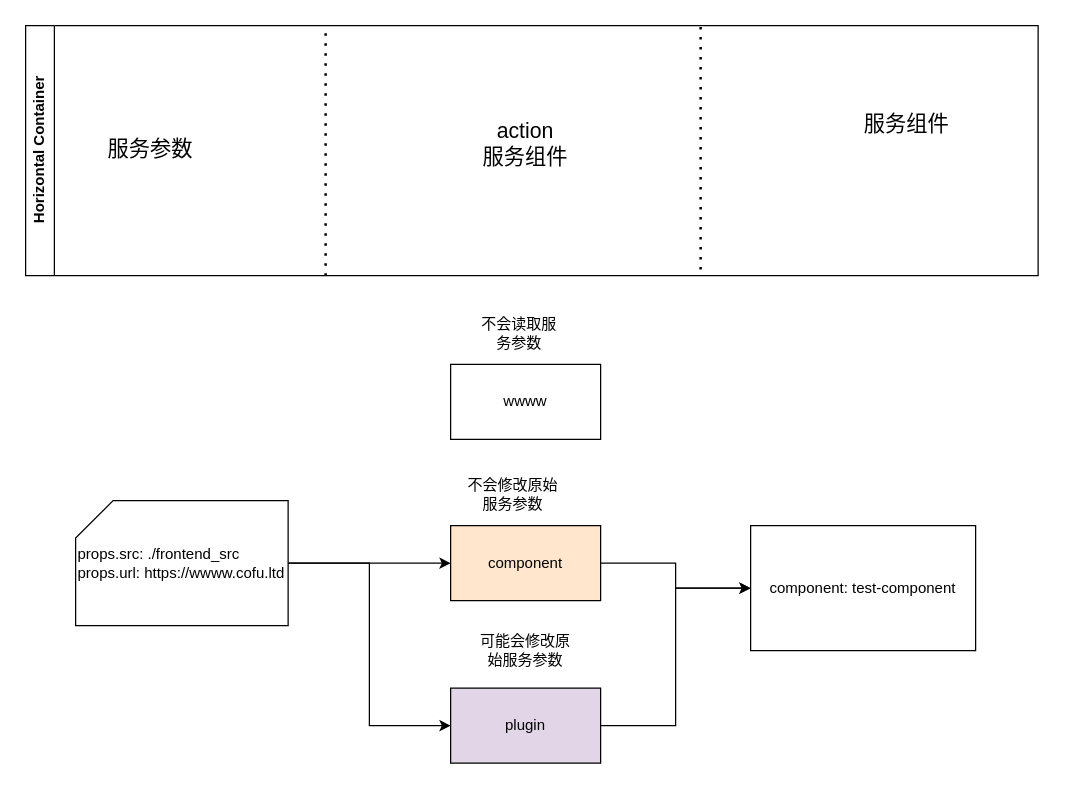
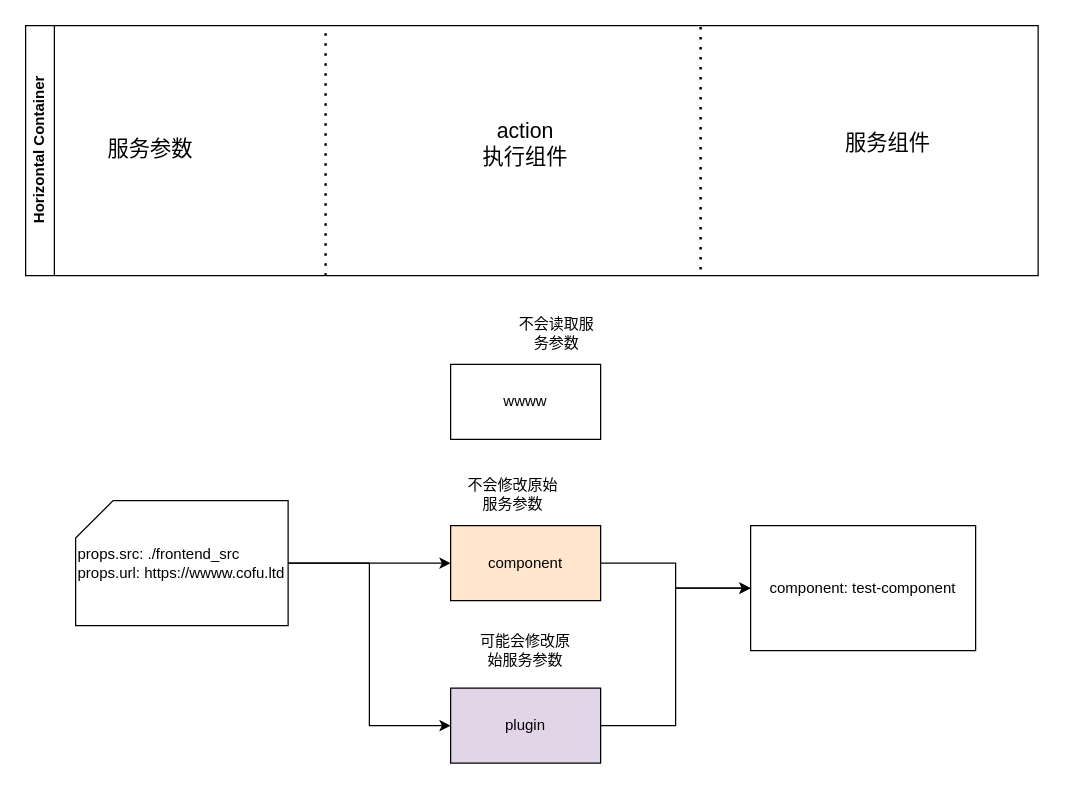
- <mxCell id="14" value="服务组件" style="text;html=1;strokeColor=none;fillColor=none;align=center;verticalAlign=middle;whiteSpace=wrap;rounded=0;fontSize=17;" vertex="1" parent="11"><mxGeometry x="665" y="65" width="80" height="30" as="geometry" /></mxCell>
+ <mxCell id="14" value="服务组件" style="text;html=1;strokeColor=none;fillColor=none;align=center;verticalAlign=middle;whiteSpace=wrap;rounded=0;fontSize=17;" vertex="1" parent="11"><mxGeometry x="650" y="80" width="80" height="30" as="geometry" /></mxCell>
- <mxCell id="13" value="action&lt;br&gt;服务组件" style="text;html=1;strokeColor=none;fillColor=none;align=center;verticalAlign=middle;whiteSpace=wrap;rounded=0;fontSize=17;" vertex="1" parent="11"><mxGeometry x="360" y="80" width="80" height="30" as="geometry" /></mxCell>
+ <mxCell id="13" value="action&lt;br&gt;执行组件" style="text;html=1;strokeColor=none;fillColor=none;align=center;verticalAlign=middle;whiteSpace=wrap;rounded=0;fontSize=17;" vertex="1" parent="11"><mxGeometry x="360" y="80" width="80" height="30" as="geometry" /></mxCell>
- <mxCell id="19" value="不会读取服务参数" style="text;html=1;strokeColor=none;fillColor=none;align=center;verticalAlign=middle;whiteSpace=wrap;rounded=0;" vertex="1" parent="1"><mxGeometry x="380" y="251" width="70" height="30" as="geometry" /></mxCell>
+ <mxCell id="19" value="不会读取服务参数" style="text;html=1;strokeColor=none;fillColor=none;align=center;verticalAlign=middle;whiteSpace=wrap;rounded=0;" vertex="1" parent="1"><mxGeometry x="410" y="251" width="70" height="30" as="geometry" /></mxCell>
